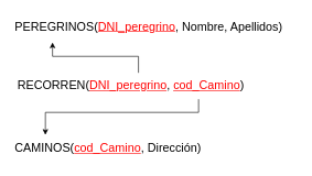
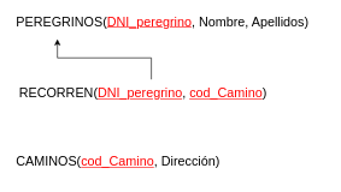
- <mxCell id="2" value="&lt;font style=&quot;font-size: 18px&quot;&gt;PEREGRINOS(&lt;u style=&quot;border-color: var(--border-color); color: rgb(255, 0, 0);&quot;&gt;DNI_peregrino&lt;/u&gt;, Nombre, Apellidos)&lt;/font&gt;" style="text;html=1;align=left;verticalAlign=middle;resizable=0;points=[];autosize=1;" vertex="1" parent="1"><mxGeometry x="20" y="20" width="430" height="40" as="geometry" /></mxCell>
+ <mxCell id="2" value="&lt;font style=&quot;font-size: 18px&quot;&gt;PEREGRINOS(&lt;u style=&quot;border-color: var(--border-color); color: rgb(255, 0, 0);&quot;&gt;DNI_peregrino&lt;/u&gt;, Nombre, Apellidos)&lt;/font&gt;" style="text;html=1;align=left;verticalAlign=middle;resizable=0;points=[];autosize=1;" vertex="1" parent="1"><mxGeometry x="20" y="10" width="430" height="40" as="geometry" /></mxCell>
- <mxCell id="5" style="edgeStyle=orthogonalEdgeStyle;rounded=0;orthogonalLoop=1;jettySize=auto;html=1;entryX=0.155;entryY=-0.025;entryDx=0;entryDy=0;entryPerimeter=0;" edge="1" parent="1" source="3" target="4"><mxGeometry relative="1" as="geometry"><Array as="points"><mxPoint x="300" y="170" /><mxPoint x="68" y="170" /></Array></mxGeometry></mxCell>
